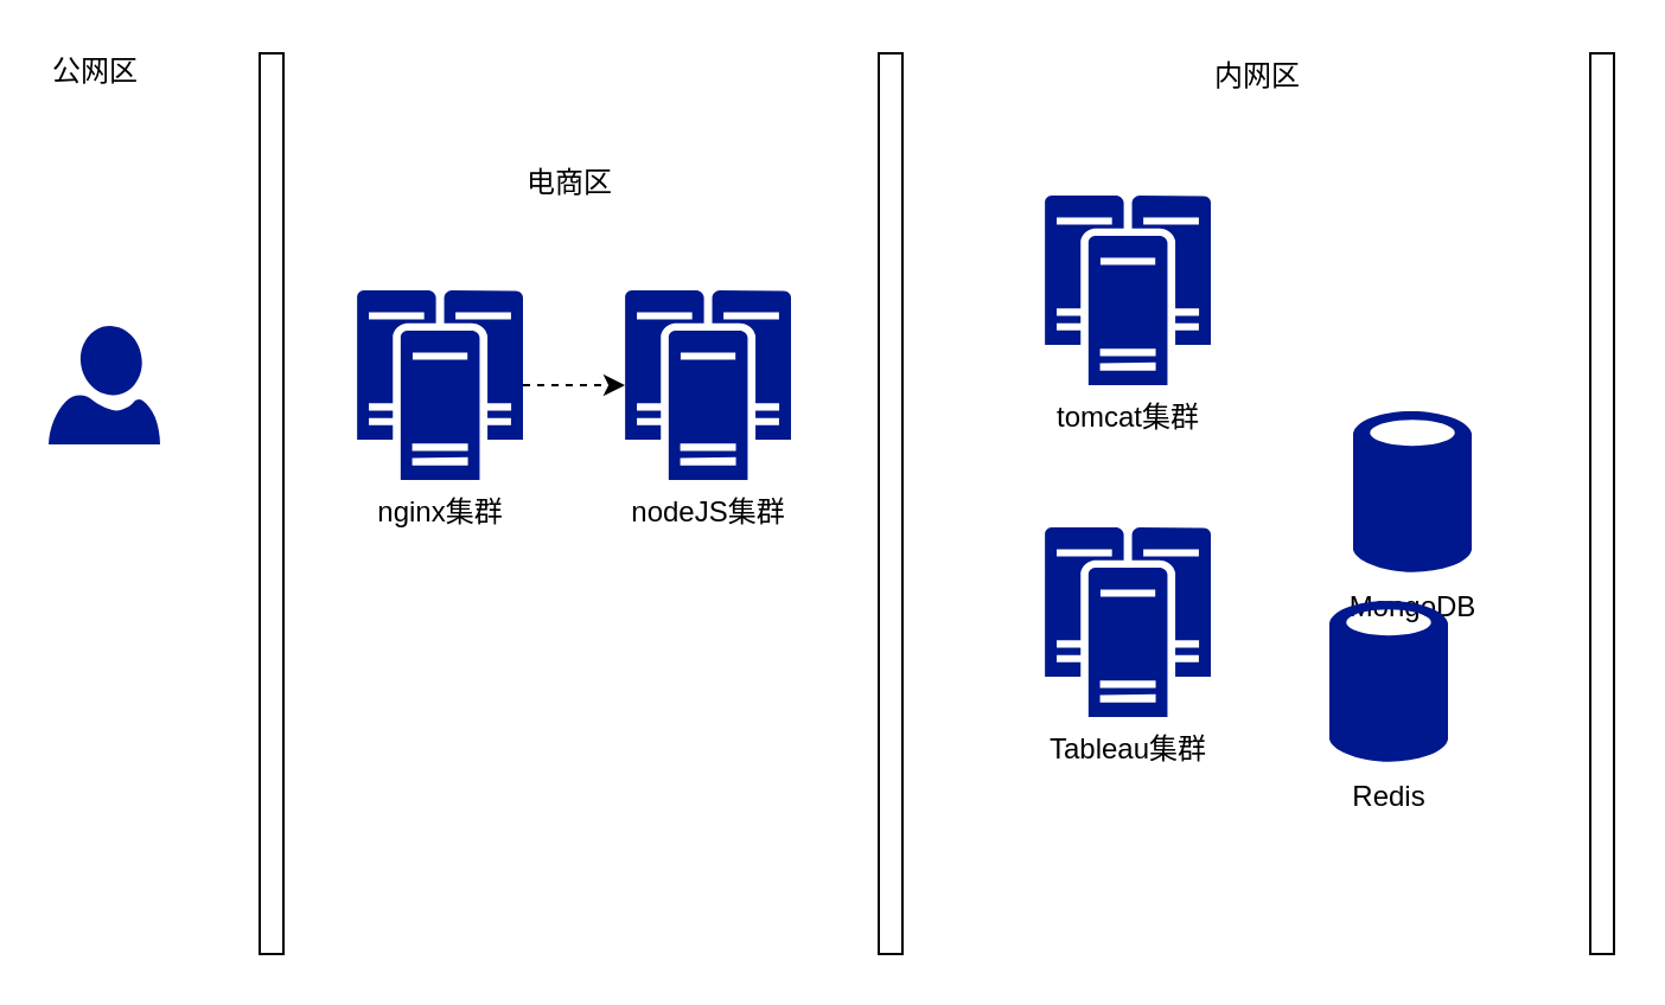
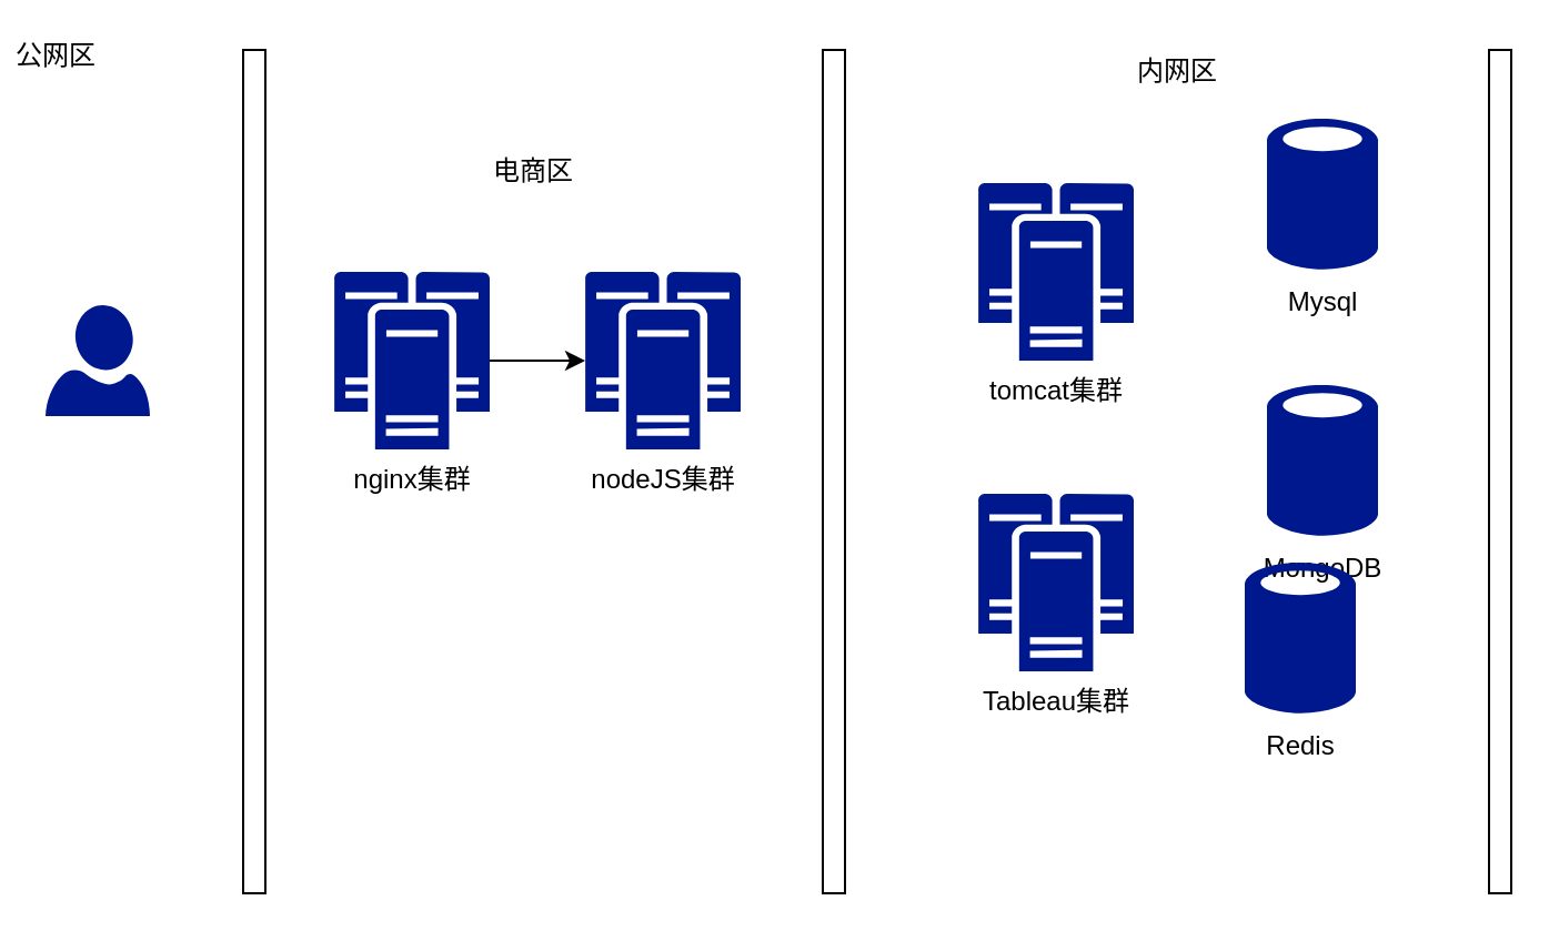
- <mxCell id="14" value="公网区" style="text;html=1;resizable=0;points=[];autosize=1;align=left;verticalAlign=top;spacingTop=-4;" vertex="1" parent="1"><mxGeometry x="20" y="20" width="50" height="20" as="geometry" /></mxCell>
+ <mxCell id="14" value="公网区" style="text;html=1;resizable=0;points=[];autosize=1;align=left;verticalAlign=top;spacingTop=-4;" vertex="1" parent="1"><mxGeometry x="5" y="15" width="50" height="20" as="geometry" /></mxCell>
+ <mxCell id="7" value="Mysql" style="shadow=0;dashed=0;html=1;strokeColor=none;labelPosition=center;verticalLabelPosition=bottom;verticalAlign=top;align=center;shape=mxgraph.mscae.enterprise.database_generic;fillColor=#00188D;" vertex="1" parent="1"><mxGeometry x="570" y="52" width="50" height="70" as="geometry" /></mxCell>
- <mxCell id="2" style="edgeStyle=orthogonalEdgeStyle;rounded=0;orthogonalLoop=1;jettySize=auto;html=1;entryX=0;entryY=0.5;entryDx=0;entryDy=0;entryPerimeter=0;dashed=1;" edge="1" parent="1" source="3" target="5"><mxGeometry relative="1" as="geometry" /></mxCell>
+ <mxCell id="2" style="edgeStyle=orthogonalEdgeStyle;rounded=0;orthogonalLoop=1;jettySize=auto;html=1;entryX=0;entryY=0.5;entryDx=0;entryDy=0;entryPerimeter=0;" edge="1" parent="1" source="3" target="5"><mxGeometry relative="1" as="geometry" /></mxCell>
